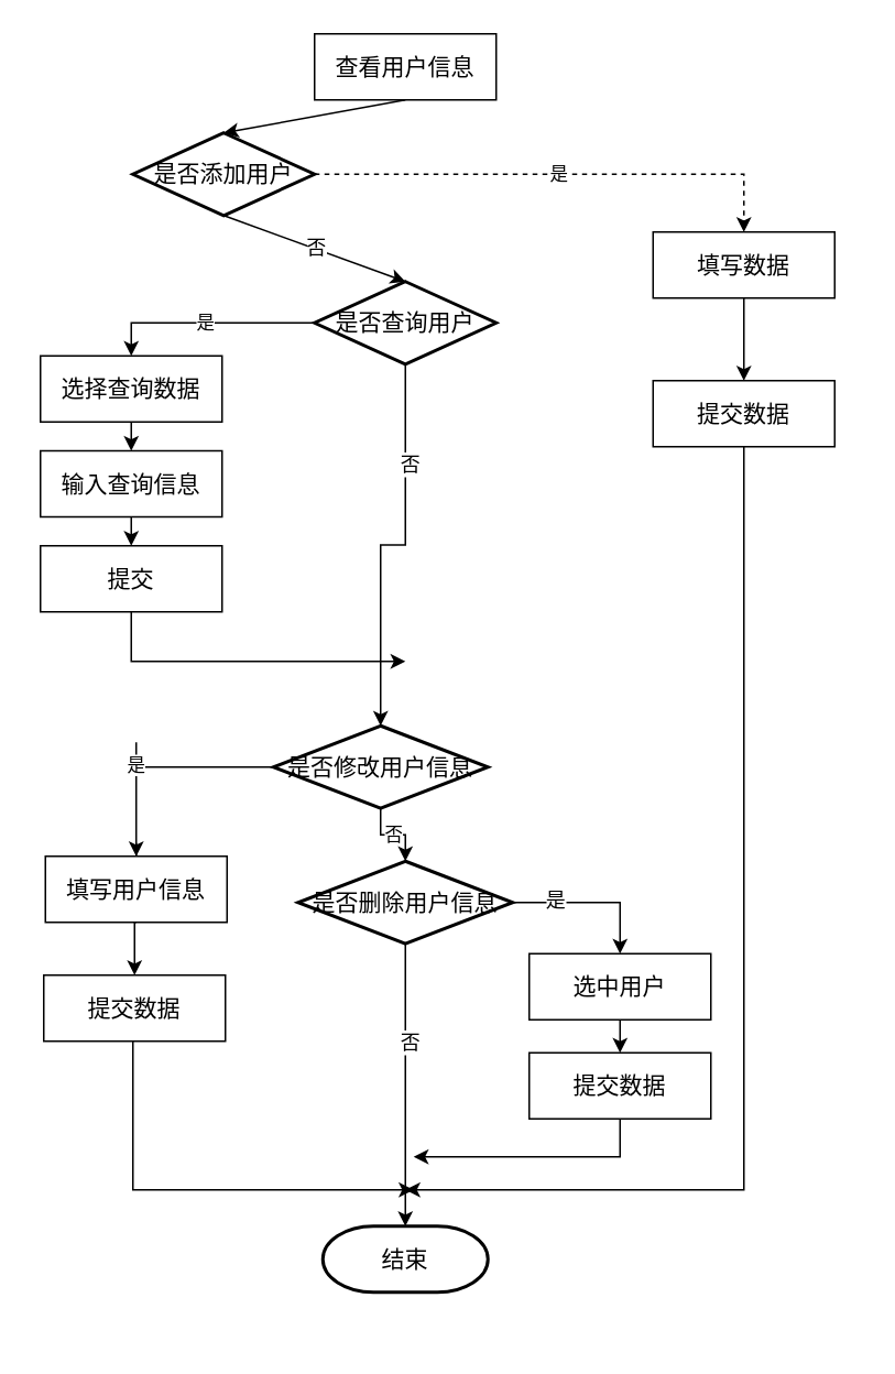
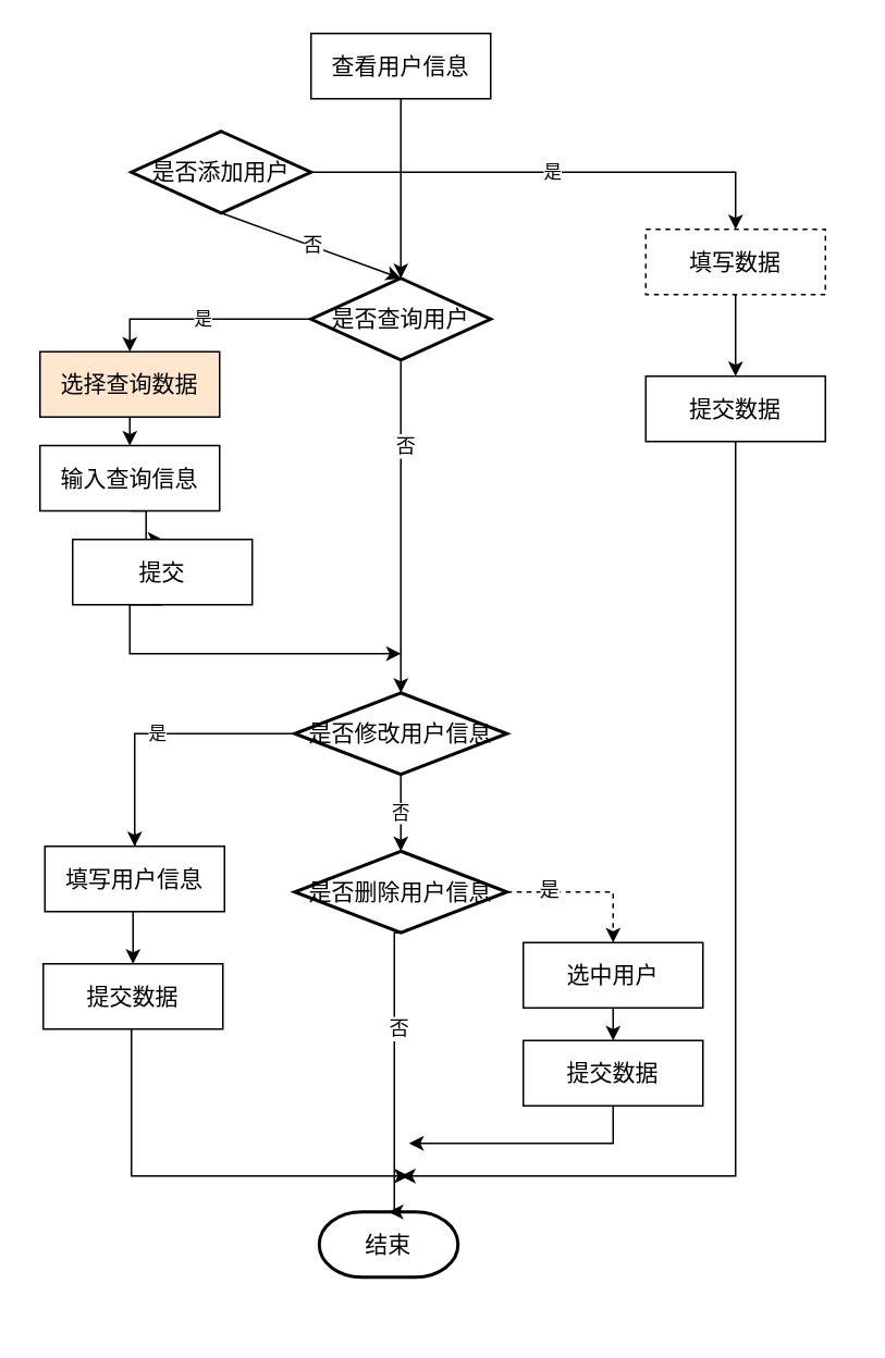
- <mxCell id="2" style="edgeStyle=none;rounded=0;orthogonalLoop=1;jettySize=auto;html=1;exitX=0.5;exitY=1;exitDx=0;exitDy=0;entryX=0.5;entryY=0;entryDx=0;entryDy=0;entryPerimeter=0;" parent="1" source="3" target="7" edge="1"><mxGeometry relative="1" as="geometry" /></mxCell>
+ <mxCell id="2" style="edgeStyle=none;rounded=0;orthogonalLoop=1;jettySize=auto;html=1;exitX=0.5;exitY=1;exitDx=0;exitDy=0;" parent="1" source="3" target="16" edge="1"><mxGeometry relative="1" as="geometry" /></mxCell>
- <mxCell id="6" value="是" style="edgeStyle=elbowEdgeStyle;rounded=0;orthogonalLoop=1;jettySize=auto;html=1;exitX=1;exitY=0.5;exitDx=0;exitDy=0;exitPerimeter=0;entryX=0.5;entryY=0;entryDx=0;entryDy=0;dashed=1;" parent="1" source="7" target="10" edge="1"><mxGeometry relative="1" as="geometry"><Array as="points"><mxPoint x="450" y="110" /></Array></mxGeometry></mxCell>
+ <mxCell id="6" value="是" style="edgeStyle=elbowEdgeStyle;rounded=0;orthogonalLoop=1;jettySize=auto;html=1;exitX=1;exitY=0.5;exitDx=0;exitDy=0;exitPerimeter=0;entryX=0.5;entryY=0;entryDx=0;entryDy=0;" parent="1" source="7" target="10" edge="1"><mxGeometry relative="1" as="geometry"><Array as="points"><mxPoint x="450" y="110" /></Array></mxGeometry></mxCell>
- <mxCell id="10" value="&lt;font style=&quot;font-size: 14px&quot;&gt;填写数据&lt;/font&gt;" style="rounded=0;whiteSpace=wrap;html=1;" parent="1" vertex="1"><mxGeometry x="395" y="140" width="110" height="40" as="geometry" /></mxCell>
+ <mxCell id="10" value="&lt;font style=&quot;font-size: 14px&quot;&gt;填写数据&lt;/font&gt;" style="rounded=0;whiteSpace=wrap;html=1;dashed=1;" parent="1" vertex="1"><mxGeometry x="395" y="140" width="110" height="40" as="geometry" /></mxCell>
- <mxCell id="18" value="&lt;font style=&quot;font-size: 14px&quot;&gt;选择查询数据&lt;/font&gt;" style="rounded=0;whiteSpace=wrap;html=1;" parent="1" vertex="1"><mxGeometry x="24" y="215" width="110" height="40" as="geometry" /></mxCell>
+ <mxCell id="18" value="&lt;font style=&quot;font-size: 14px&quot;&gt;选择查询数据&lt;/font&gt;" style="rounded=0;whiteSpace=wrap;html=1;fillColor=#ffe6cc;" parent="1" vertex="1"><mxGeometry x="24" y="215" width="110" height="40" as="geometry" /></mxCell>
- <mxCell id="26" value="&lt;font style=&quot;font-size: 14px&quot;&gt;提交&lt;/font&gt;" style="rounded=0;whiteSpace=wrap;html=1;" parent="1" vertex="1"><mxGeometry x="24" y="330" width="110" height="40" as="geometry" /></mxCell>
+ <mxCell id="26" value="&lt;font style=&quot;font-size: 14px&quot;&gt;提交&lt;/font&gt;" style="rounded=0;whiteSpace=wrap;html=1;" parent="1" vertex="1"><mxGeometry x="44" y="330" width="110" height="40" as="geometry" /></mxCell>
- <mxCell id="29" value="&lt;font style=&quot;font-size: 14px&quot;&gt;是否修改用户信息&lt;/font&gt;" style="strokeWidth=2;html=1;shape=mxgraph.flowchart.decision;whiteSpace=wrap;" parent="1" vertex="1"><mxGeometry x="165" y="439" width="130" height="50" as="geometry" /></mxCell>
+ <mxCell id="29" value="&lt;font style=&quot;font-size: 14px&quot;&gt;是否修改用户信息&lt;/font&gt;" style="strokeWidth=2;html=1;shape=mxgraph.flowchart.decision;whiteSpace=wrap;" parent="1" vertex="1"><mxGeometry x="180" y="424" width="130" height="50" as="geometry" /></mxCell>
- <mxCell id="32" style="edgeStyle=elbowEdgeStyle;rounded=0;orthogonalLoop=1;jettySize=auto;elbow=vertical;html=1;exitX=1;exitY=0.5;exitDx=0;exitDy=0;exitPerimeter=0;entryX=0.5;entryY=0;entryDx=0;entryDy=0;" parent="1" source="34" target="22" edge="1"><mxGeometry relative="1" as="geometry"><Array as="points"><mxPoint x="340" y="546" /></Array></mxGeometry></mxCell>
+ <mxCell id="32" style="edgeStyle=elbowEdgeStyle;rounded=0;orthogonalLoop=1;jettySize=auto;elbow=vertical;html=1;exitX=1;exitY=0.5;exitDx=0;exitDy=0;exitPerimeter=0;entryX=0.5;entryY=0;entryDx=0;entryDy=0;dashed=1;" parent="1" source="34" target="22" edge="1"><mxGeometry relative="1" as="geometry"><Array as="points"><mxPoint x="340" y="546" /></Array></mxGeometry></mxCell>
- <mxCell id="8" value="&lt;font style=&quot;font-size: 14px&quot;&gt;结束&lt;/font&gt;" style="strokeWidth=2;html=1;shape=mxgraph.flowchart.terminator;whiteSpace=wrap;" parent="1" vertex="1"><mxGeometry x="195" y="742" width="100" height="40" as="geometry" /></mxCell>
+ <mxCell id="8" value="&lt;font style=&quot;font-size: 14px&quot;&gt;结束&lt;/font&gt;" style="strokeWidth=2;html=1;shape=mxgraph.flowchart.terminator;whiteSpace=wrap;" parent="1" vertex="1"><mxGeometry x="195" y="742" width="85" height="40" as="geometry" /></mxCell>
